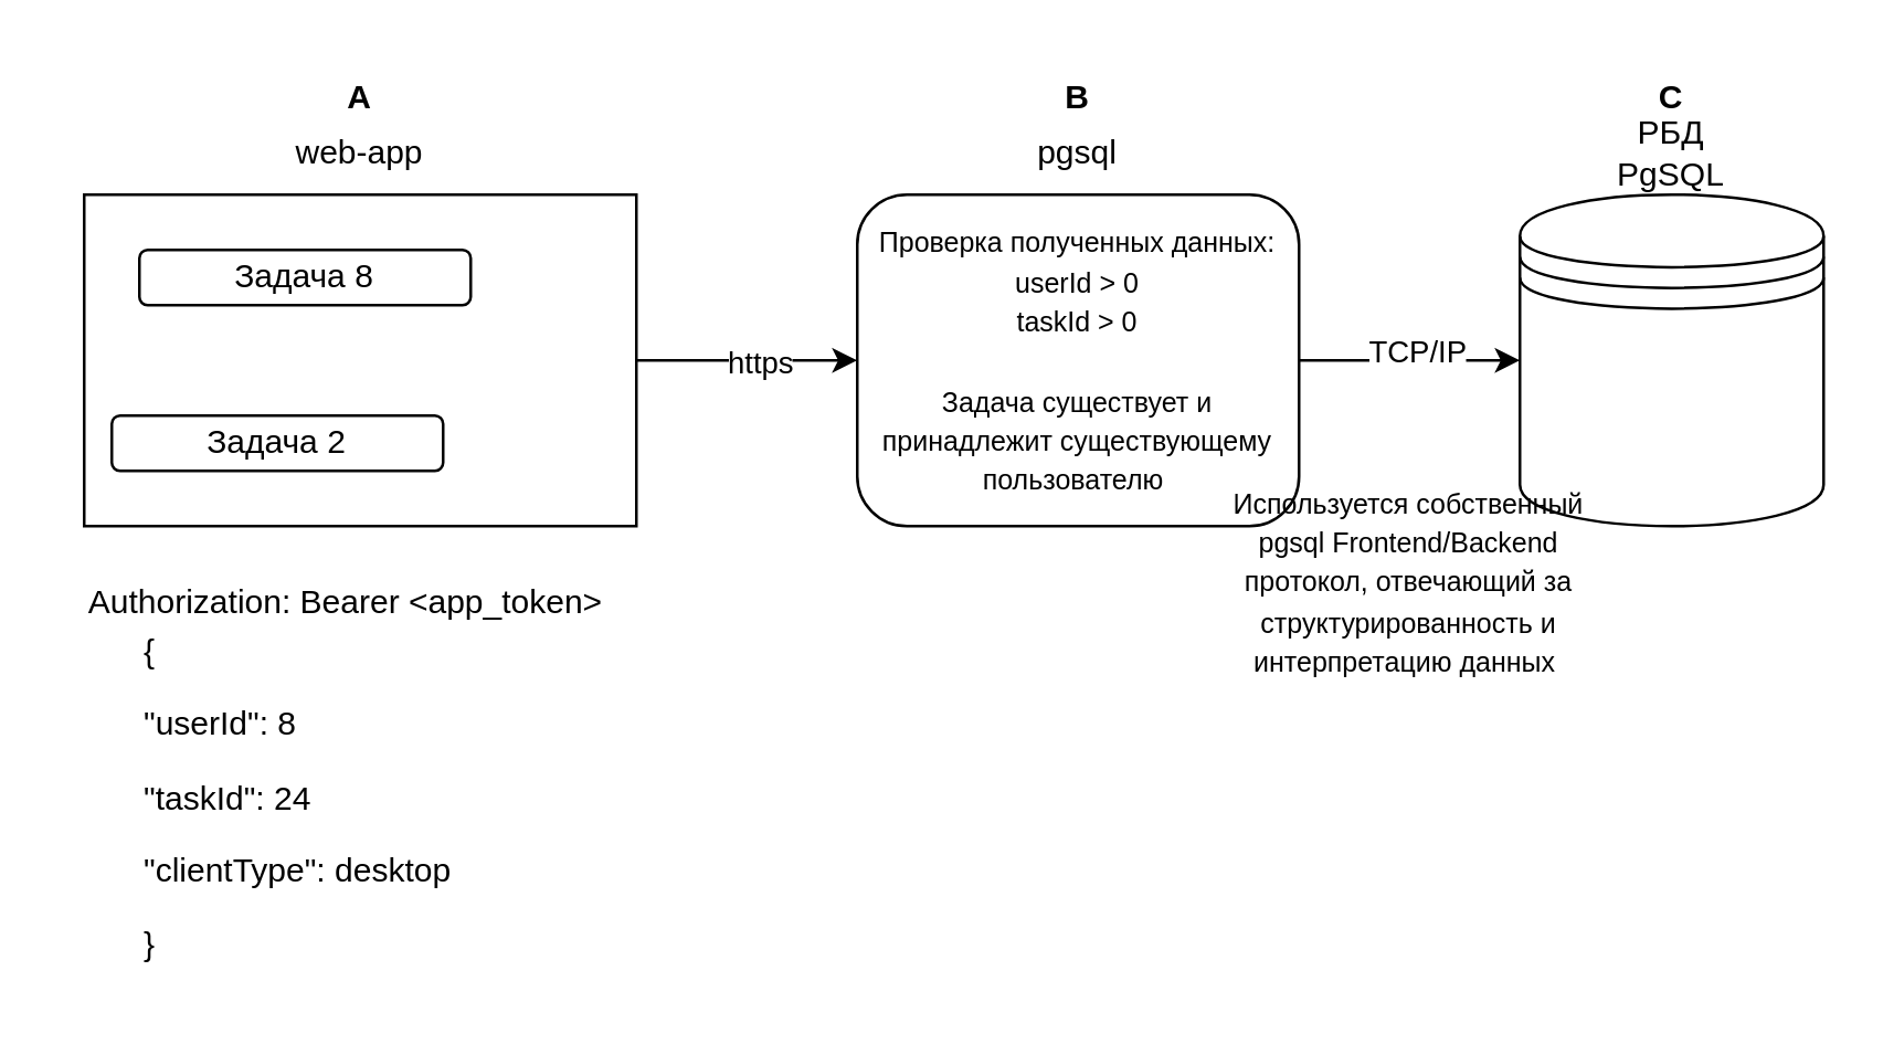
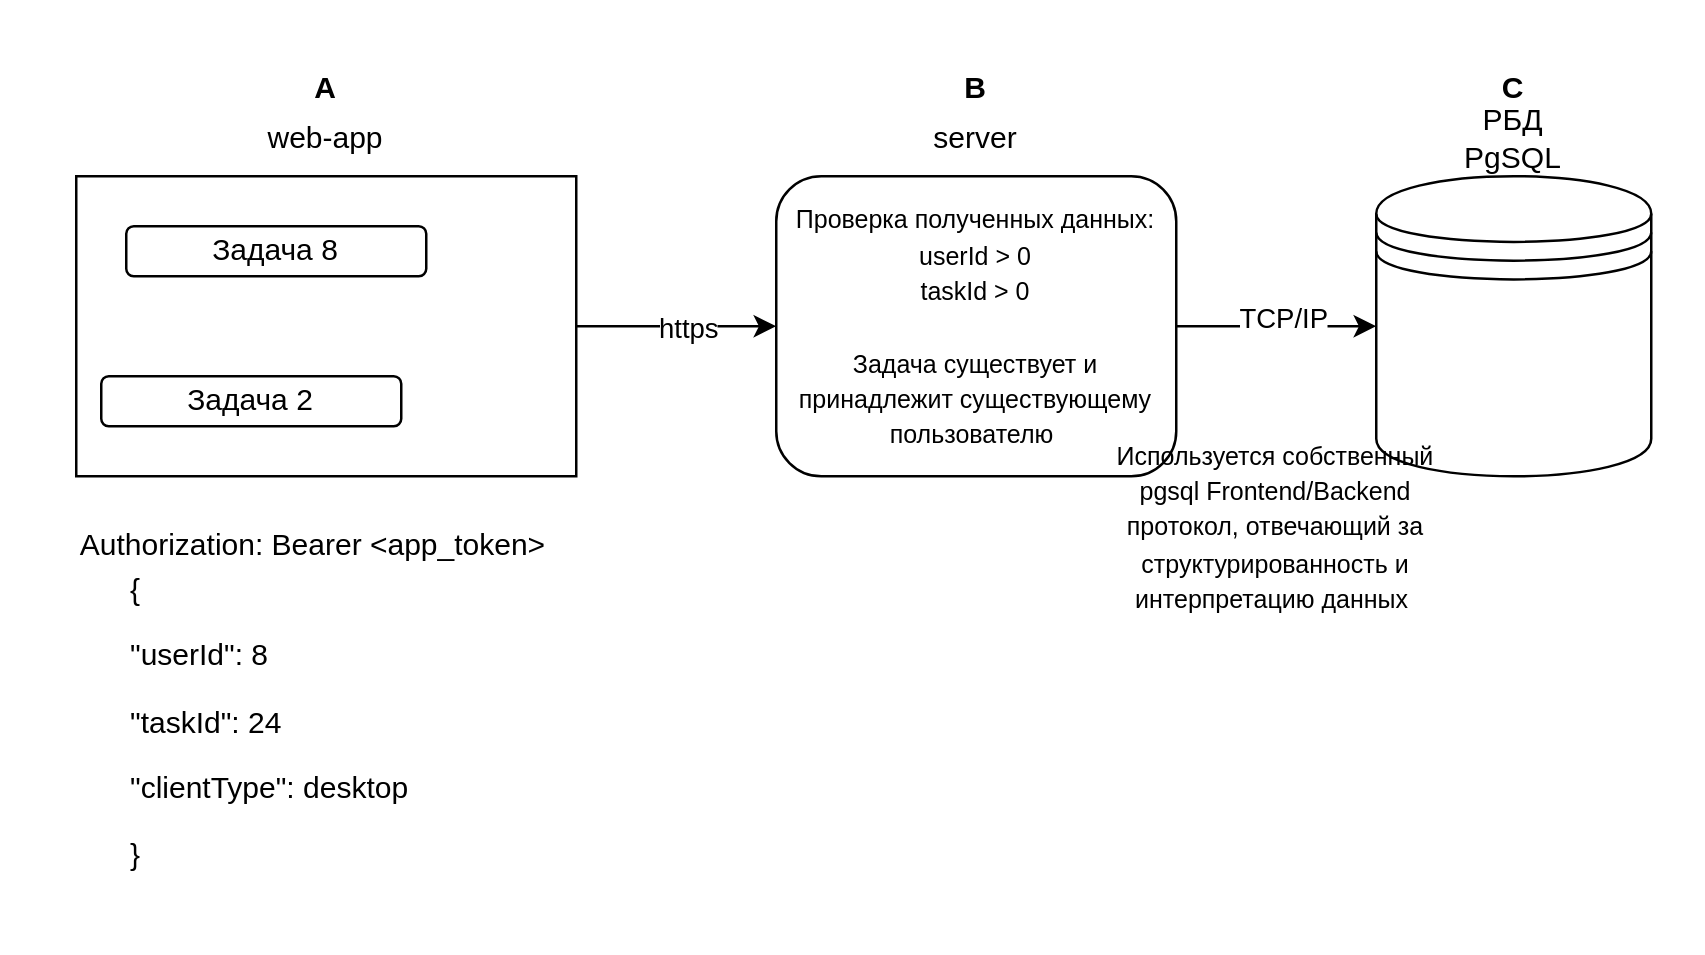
- <mxCell id="11" value="pgsql" style="text;html=1;align=center;verticalAlign=middle;whiteSpace=wrap;rounded=0;" parent="1" vertex="1"><mxGeometry x="360" y="40" width="60" height="30" as="geometry" /></mxCell>
+ <mxCell id="11" value="server" style="text;html=1;align=center;verticalAlign=middle;whiteSpace=wrap;rounded=0;" parent="1" vertex="1"><mxGeometry x="360" y="40" width="60" height="30" as="geometry" /></mxCell>
